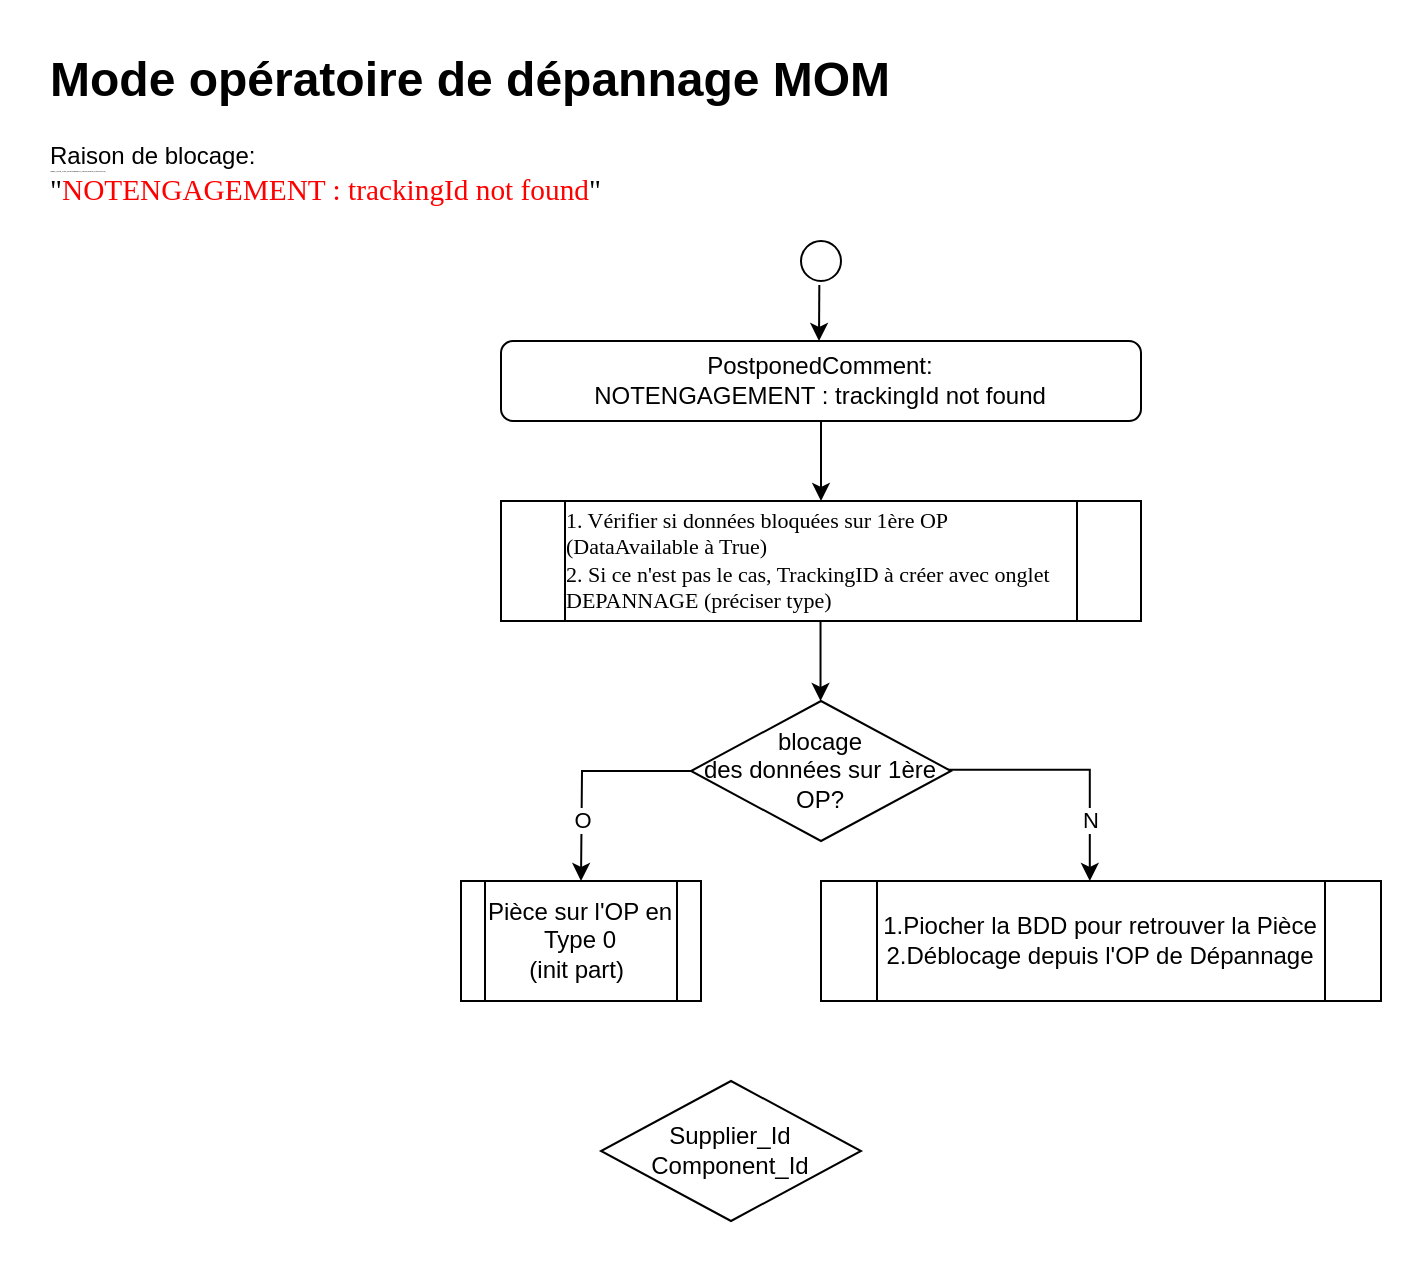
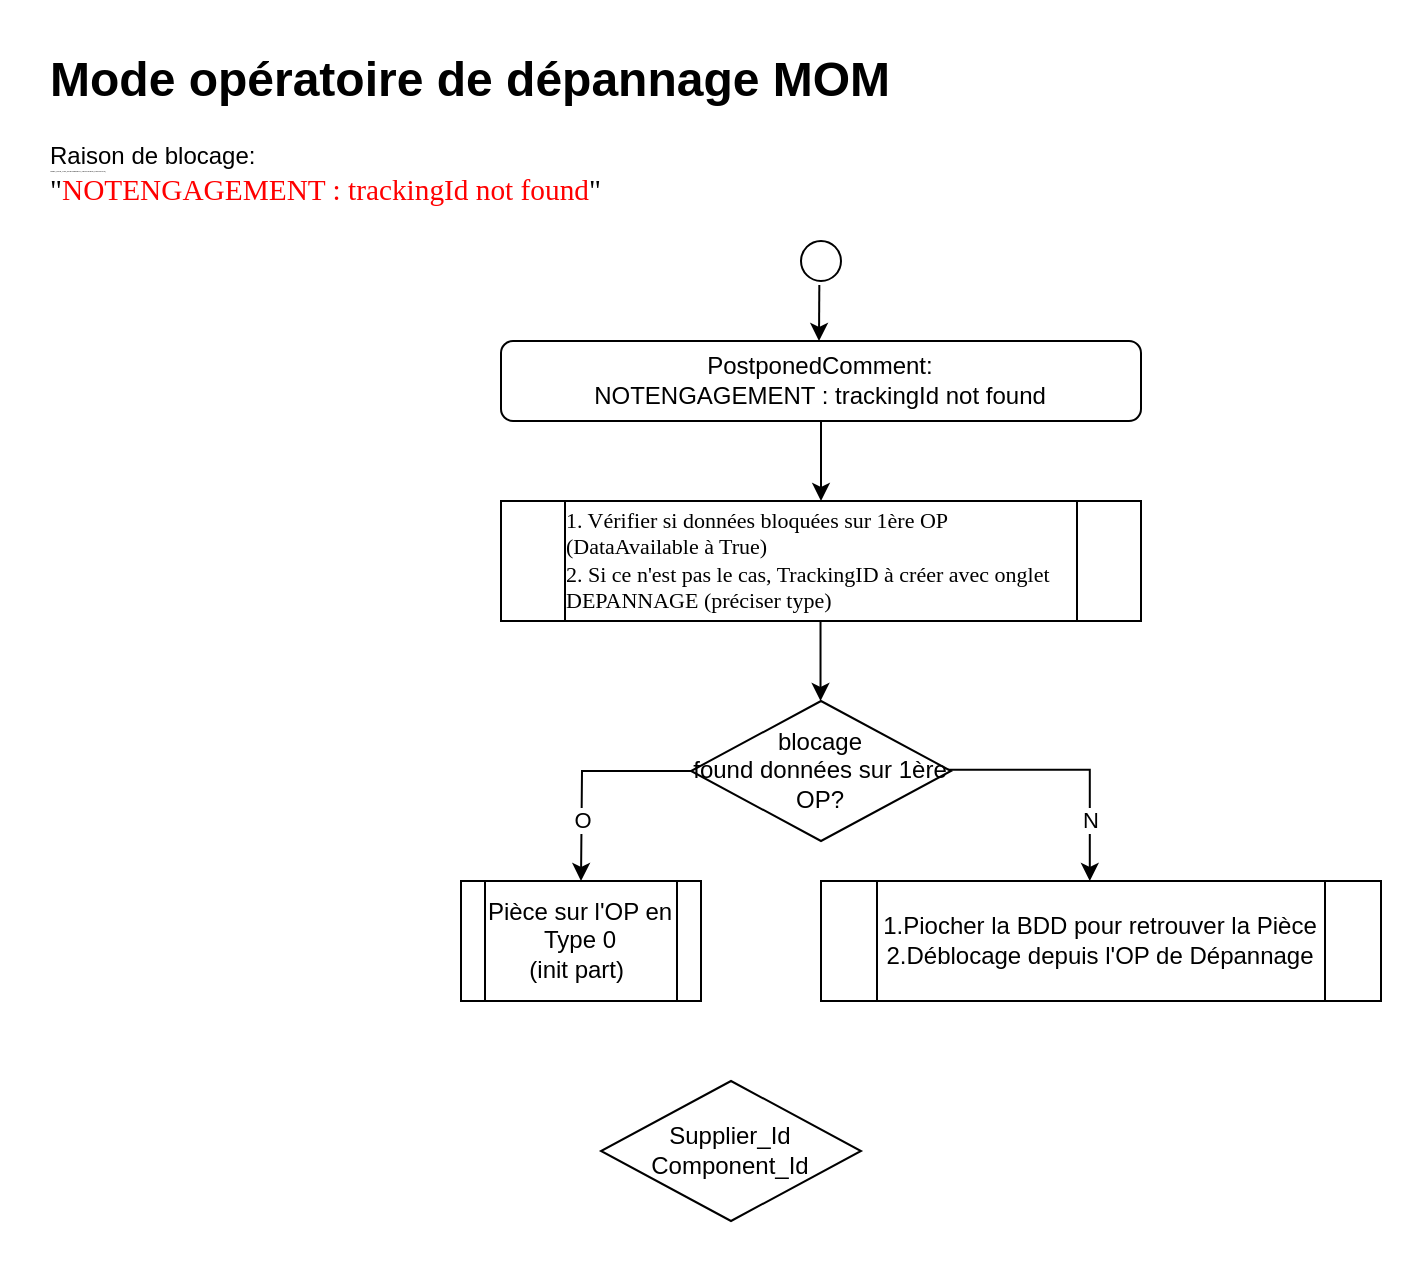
- <mxCell id="12" value="blocage &lt;br&gt;des données sur 1ère OP?" style="rhombus;whiteSpace=wrap;html=1;" vertex="1" parent="1"><mxGeometry x="345" y="350" width="130" height="70" as="geometry" /></mxCell>
+ <mxCell id="12" value="blocage &lt;br&gt;found données sur 1ère OP?" style="rhombus;whiteSpace=wrap;html=1;" vertex="1" parent="1"><mxGeometry x="345" y="350" width="130" height="70" as="geometry" /></mxCell>
